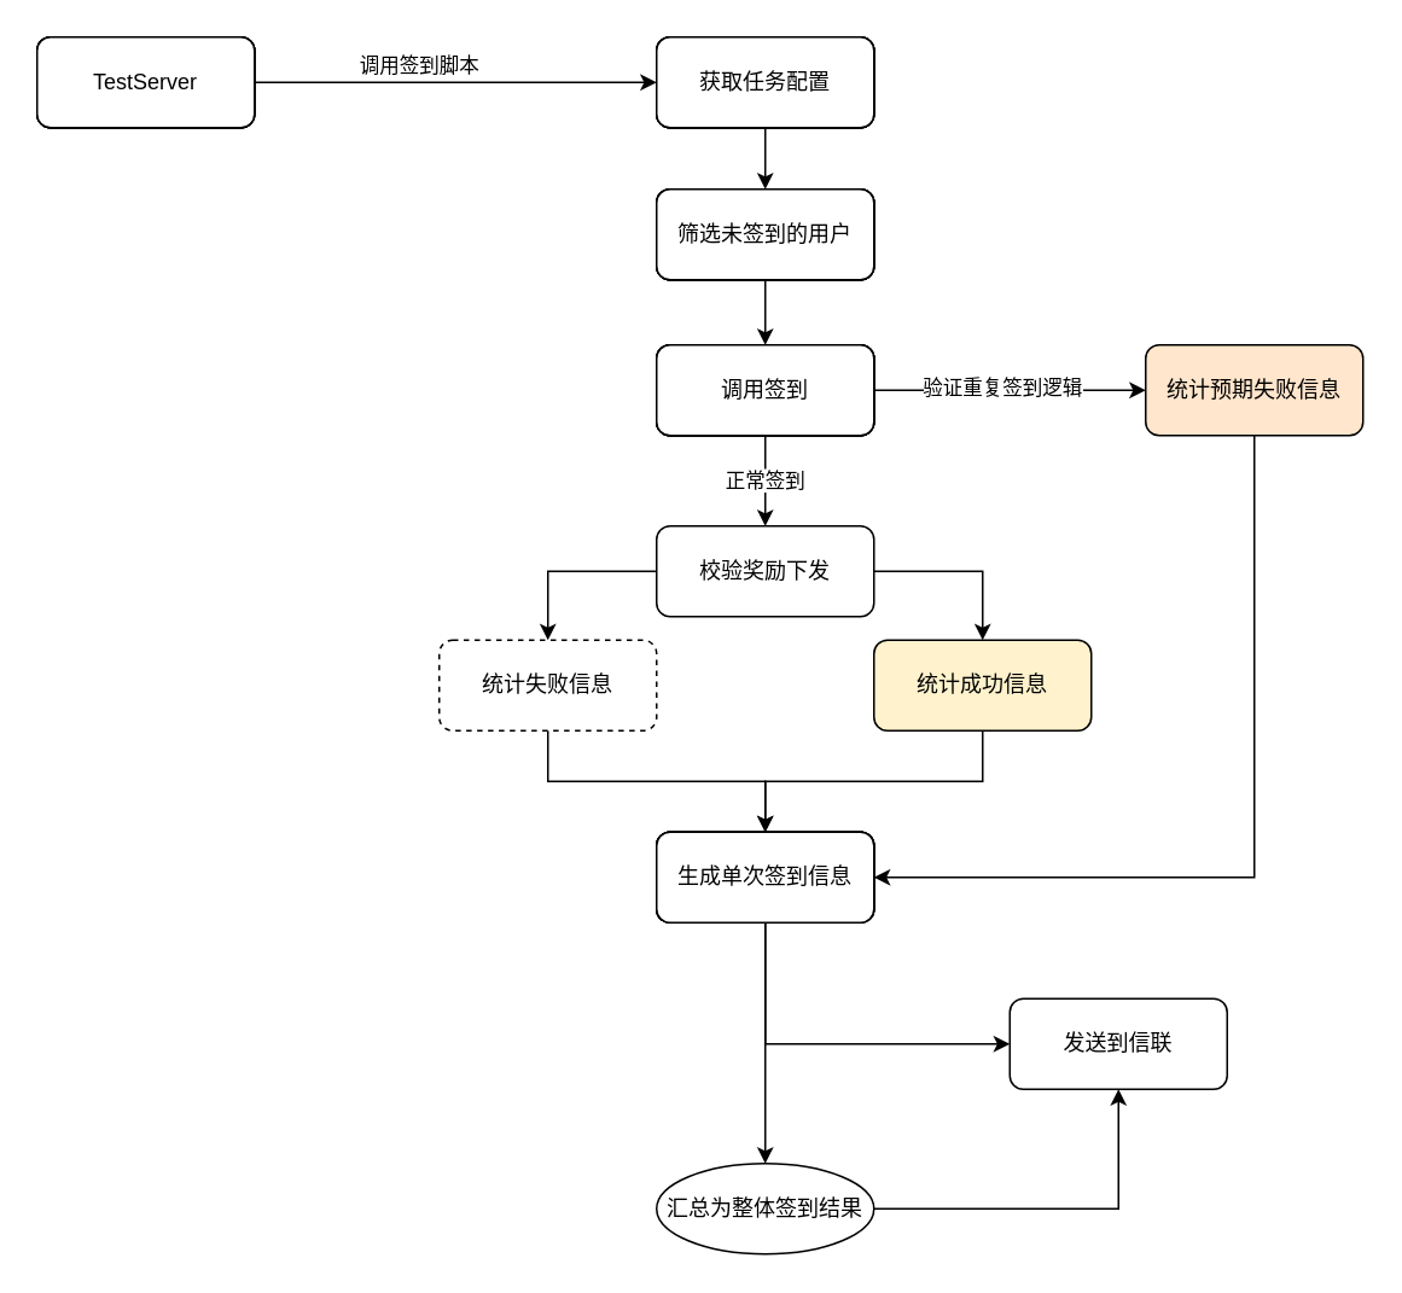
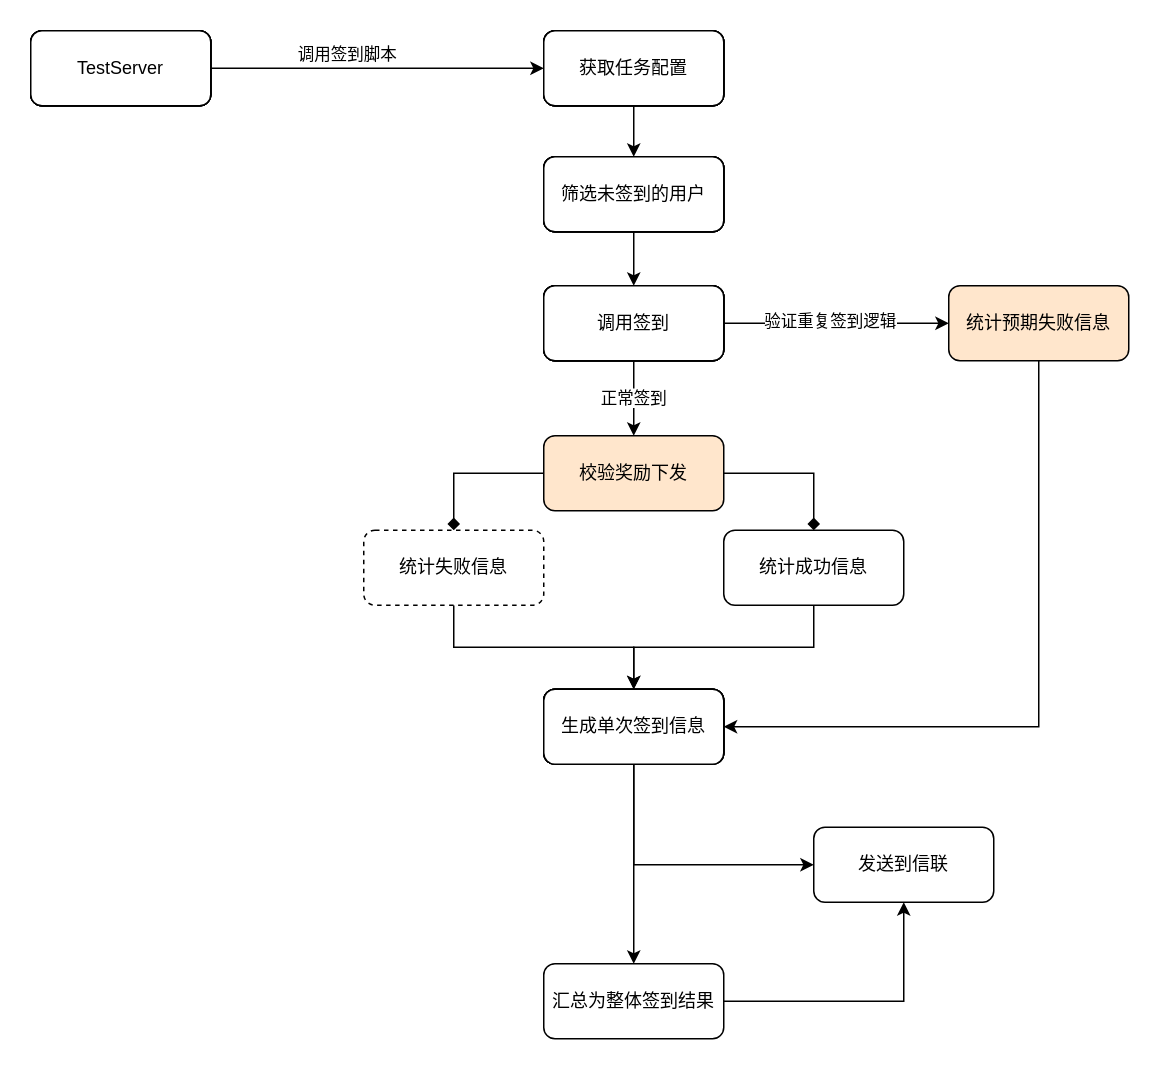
- <mxCell id="19" value="校验奖励下发" style="rounded=1;whiteSpace=wrap;html=1;fontSize=12;glass=0;strokeWidth=1;shadow=0;" vertex="1" parent="1"><mxGeometry x="362" y="290" width="120" height="50" as="geometry" /></mxCell>
+ <mxCell id="19" value="校验奖励下发" style="rounded=1;whiteSpace=wrap;html=1;fontSize=12;glass=0;strokeWidth=1;shadow=0;fillColor=#ffe6cc;" vertex="1" parent="1"><mxGeometry x="362" y="290" width="120" height="50" as="geometry" /></mxCell>
- <mxCell id="18" style="edgeStyle=orthogonalEdgeStyle;rounded=0;orthogonalLoop=1;jettySize=auto;html=1;exitX=0;exitY=0.5;exitDx=0;exitDy=0;entryX=0.5;entryY=0;entryDx=0;entryDy=0;" edge="1" parent="1" source="19" target="42"><mxGeometry relative="1" as="geometry" /></mxCell>
+ <mxCell id="18" style="edgeStyle=orthogonalEdgeStyle;rounded=0;orthogonalLoop=1;jettySize=auto;html=1;exitX=0;exitY=0.5;exitDx=0;exitDy=0;entryX=0.5;entryY=0;entryDx=0;entryDy=0;endArrow=diamond;" edge="1" parent="1" source="19" target="42"><mxGeometry relative="1" as="geometry" /></mxCell>
- <mxCell id="17" style="edgeStyle=orthogonalEdgeStyle;rounded=0;orthogonalLoop=1;jettySize=auto;html=1;exitX=1;exitY=0.5;exitDx=0;exitDy=0;entryX=0.5;entryY=0;entryDx=0;entryDy=0;" edge="1" parent="1" source="19" target="44"><mxGeometry relative="1" as="geometry" /></mxCell>
+ <mxCell id="17" style="edgeStyle=orthogonalEdgeStyle;rounded=0;orthogonalLoop=1;jettySize=auto;html=1;exitX=1;exitY=0.5;exitDx=0;exitDy=0;entryX=0.5;entryY=0;entryDx=0;entryDy=0;endArrow=diamond;" edge="1" parent="1" source="19" target="44"><mxGeometry relative="1" as="geometry" /></mxCell>
- <mxCell id="44" value="统计成功信息" style="rounded=1;whiteSpace=wrap;html=1;fontSize=12;glass=0;strokeWidth=1;shadow=0;imageHeight=24;fillColor=#fff2cc;" vertex="1" parent="1"><mxGeometry x="482" y="353" width="120" height="50" as="geometry" /></mxCell>
+ <mxCell id="44" value="统计成功信息" style="rounded=1;whiteSpace=wrap;html=1;fontSize=12;glass=0;strokeWidth=1;shadow=0;imageHeight=24;" vertex="1" parent="1"><mxGeometry x="482" y="353" width="120" height="50" as="geometry" /></mxCell>
- <mxCell id="20" value="发送到信联" style="rounded=1;whiteSpace=wrap;html=1;fontSize=12;glass=0;strokeWidth=1;shadow=0;" vertex="1" parent="1"><mxGeometry x="557" y="551" width="120" height="50" as="geometry" /></mxCell>
+ <mxCell id="20" value="发送到信联" style="rounded=1;whiteSpace=wrap;html=1;fontSize=12;glass=0;strokeWidth=1;shadow=0;" vertex="1" parent="1"><mxGeometry x="542" y="551" width="120" height="50" as="geometry" /></mxCell>
- <mxCell id="16" value="汇总为整体签到结果" style="ellipse;whiteSpace=wrap;html=1;fontSize=12;glass=0;strokeWidth=1;shadow=0;imageHeight=24;" vertex="1" parent="1"><mxGeometry x="362" y="642" width="120" height="50" as="geometry" /></mxCell>
+ <mxCell id="16" value="汇总为整体签到结果" style="rounded=1;whiteSpace=wrap;html=1;fontSize=12;glass=0;strokeWidth=1;shadow=0;imageHeight=24;" vertex="1" parent="1"><mxGeometry x="362" y="642" width="120" height="50" as="geometry" /></mxCell>
